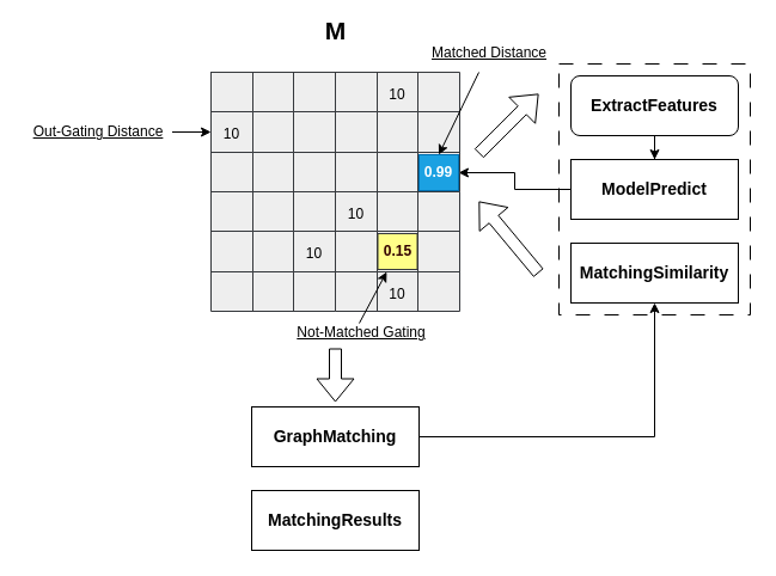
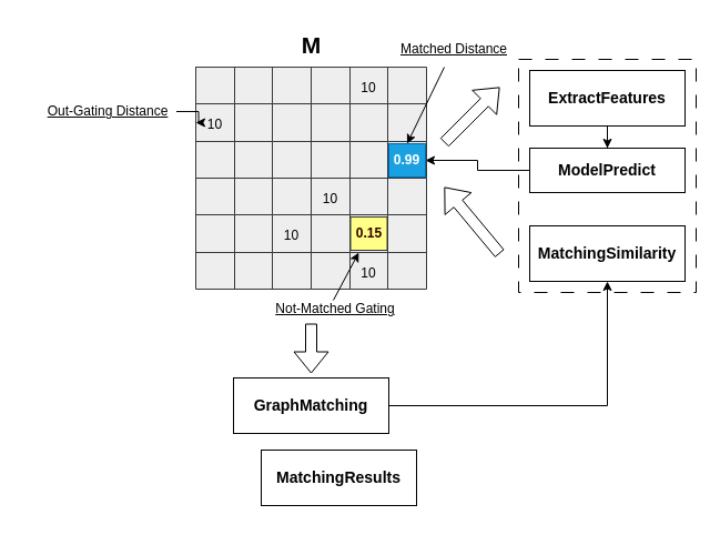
- <mxCell id="57" value="M" style="text;html=1;align=center;verticalAlign=middle;resizable=0;points=[];autosize=1;strokeColor=none;fillColor=none;fontStyle=1;fontSize=21;" vertex="1" parent="1"><mxGeometry x="260" y="5" width="40" height="40" as="geometry" /></mxCell>
+ <mxCell id="57" value="M" style="text;html=1;align=center;verticalAlign=middle;resizable=0;points=[];autosize=1;strokeColor=none;fillColor=none;fontStyle=1;fontSize=21;" vertex="1" parent="1"><mxGeometry x="260" y="20" width="40" height="40" as="geometry" /></mxCell>
- <mxCell id="61" value="&lt;b&gt;&lt;font style=&quot;font-size: 14px;&quot;&gt;ExtractFeatures&lt;/font&gt;&lt;/b&gt;" style="whiteSpace=wrap;html=1;rounded=1;" vertex="1" parent="1"><mxGeometry x="477" y="63" width="140" height="50" as="geometry" /></mxCell>
+ <mxCell id="61" value="&lt;b&gt;&lt;font style=&quot;font-size: 14px;&quot;&gt;ExtractFeatures&lt;/font&gt;&lt;/b&gt;" style="rounded=0;whiteSpace=wrap;html=1;" vertex="1" parent="1"><mxGeometry x="477" y="63" width="140" height="50" as="geometry" /></mxCell>
- <mxCell id="65" value="Out-Gating Distance" style="text;html=1;align=center;verticalAlign=middle;whiteSpace=wrap;rounded=0;fontStyle=4" vertex="1" parent="1"><mxGeometry x="20" y="95" width="123.5" height="30" as="geometry" /></mxCell>
+ <mxCell id="65" value="Out-Gating Distance" style="text;html=1;align=center;verticalAlign=middle;whiteSpace=wrap;rounded=0;fontStyle=4" vertex="1" parent="1"><mxGeometry x="35" y="85" width="123.5" height="30" as="geometry" /></mxCell>
- <mxCell id="4" value="&lt;b&gt;&lt;font style=&quot;font-size: 14px;&quot;&gt;ModelPredict&lt;/font&gt;&lt;/b&gt;" style="rounded=0;whiteSpace=wrap;html=1;" vertex="1" parent="1"><mxGeometry x="477" y="133" width="140" height="50" as="geometry" /></mxCell>
+ <mxCell id="4" value="&lt;b&gt;&lt;font style=&quot;font-size: 14px;&quot;&gt;ModelPredict&lt;/font&gt;&lt;/b&gt;" style="rounded=0;whiteSpace=wrap;html=1;" vertex="1" parent="1"><mxGeometry x="477" y="133" width="140" height="40" as="geometry" /></mxCell>
- <mxCell id="74" value="&lt;span style=&quot;font-size: 14px;&quot;&gt;&lt;b&gt;MatchingResults&lt;/b&gt;&lt;/span&gt;" style="rounded=0;whiteSpace=wrap;html=1;" vertex="1" parent="1"><mxGeometry x="210" y="410" width="140" height="50" as="geometry" /></mxCell>
+ <mxCell id="74" value="&lt;span style=&quot;font-size: 14px;&quot;&gt;&lt;b&gt;MatchingResults&lt;/b&gt;&lt;/span&gt;" style="rounded=0;whiteSpace=wrap;html=1;" vertex="1" parent="1"><mxGeometry x="235" y="405" width="140" height="50" as="geometry" /></mxCell>
